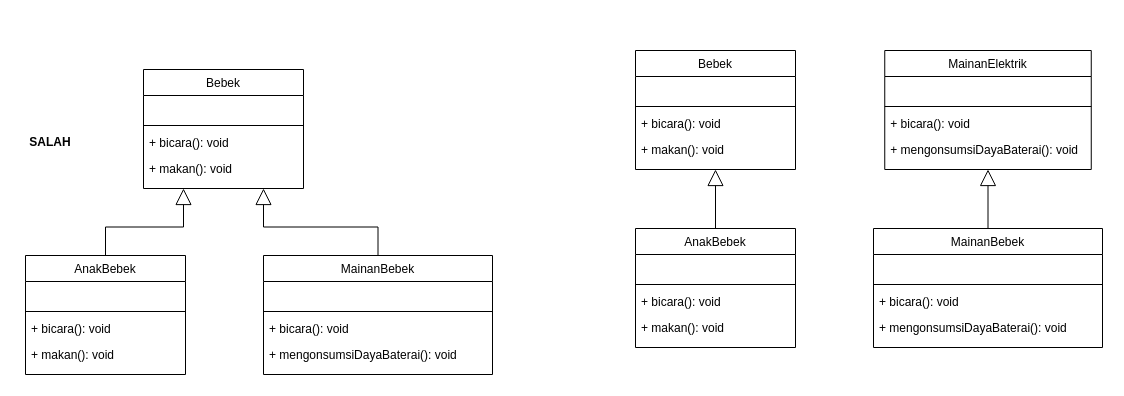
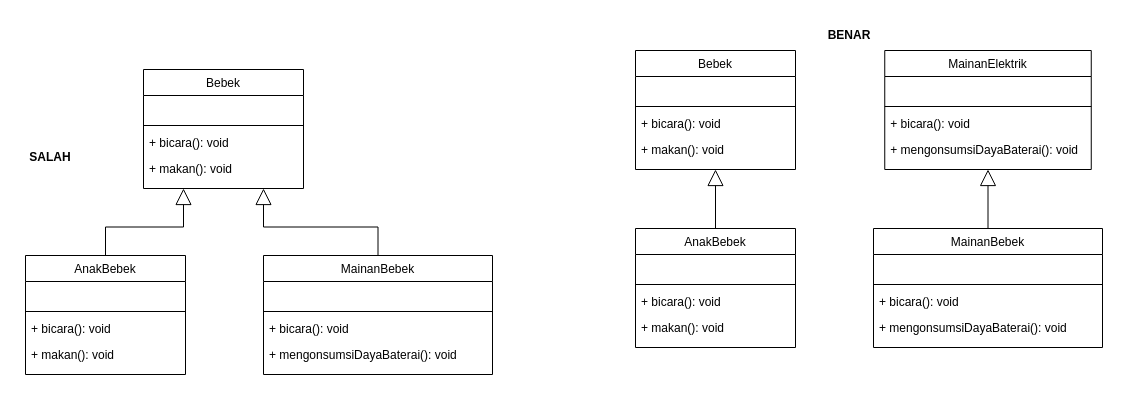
+ <mxCell id="37" value="&lt;b&gt;BENAR&lt;/b&gt;" style="text;html=1;strokeColor=none;fillColor=none;align=center;verticalAlign=middle;whiteSpace=wrap;rounded=0;" vertex="1" parent="1"><mxGeometry x="819" y="20" width="60" height="30" as="geometry" /></mxCell>
- <mxCell id="19" value="&lt;b&gt;SALAH&lt;/b&gt;" style="text;html=1;strokeColor=none;fillColor=none;align=center;verticalAlign=middle;whiteSpace=wrap;rounded=0;" vertex="1" parent="1"><mxGeometry x="20" y="127" width="60" height="30" as="geometry" /></mxCell>
+ <mxCell id="19" value="&lt;b&gt;SALAH&lt;/b&gt;" style="text;html=1;strokeColor=none;fillColor=none;align=center;verticalAlign=middle;whiteSpace=wrap;rounded=0;" vertex="1" parent="1"><mxGeometry x="20" y="142" width="60" height="30" as="geometry" /></mxCell>
